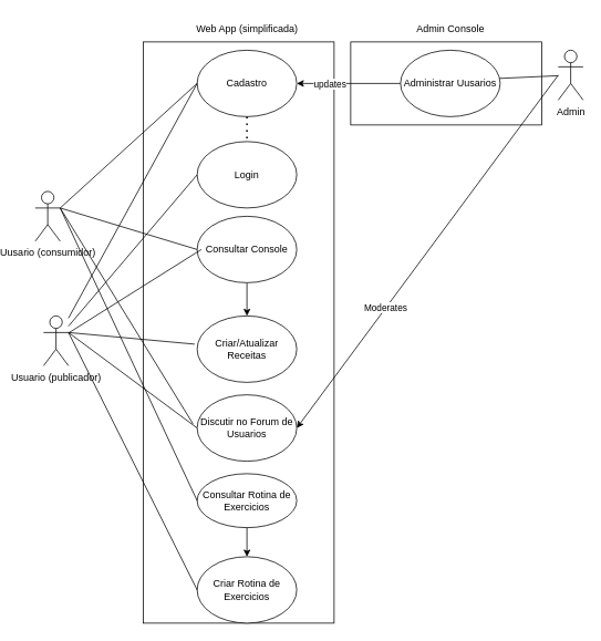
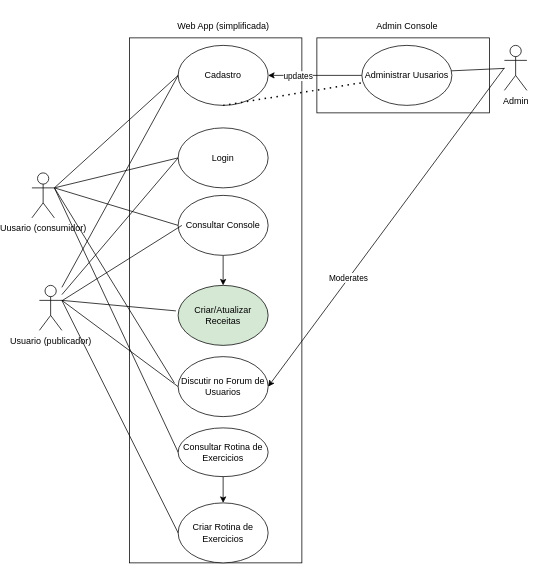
- <mxCell id="21" value="" style="endArrow=none;dashed=1;html=1;dashPattern=1 3;strokeWidth=2;rounded=0;exitX=0.5;exitY=1;exitDx=0;exitDy=0;entryX=0.5;entryY=0;entryDx=0;entryDy=0;" edge="1" parent="1" source="15" target="16"><mxGeometry width="50" height="50" relative="1" as="geometry"><mxPoint x="300" y="320" as="sourcePoint" /><mxPoint x="350" y="270" as="targetPoint" /></mxGeometry></mxCell>
+ <mxCell id="21" value="" style="endArrow=none;dashed=1;html=1;dashPattern=1 3;strokeWidth=2;rounded=0;exitX=0.5;exitY=1;exitDx=0;exitDy=0;" edge="1" parent="1" source="15" target="14"><mxGeometry width="50" height="50" relative="1" as="geometry"><mxPoint x="300" y="320" as="sourcePoint" /><mxPoint x="350" y="270" as="targetPoint" /></mxGeometry></mxCell>
+ <mxCell id="22" value="" style="endArrow=none;html=1;rounded=0;entryX=0;entryY=0.5;entryDx=0;entryDy=0;exitX=1;exitY=0.333;exitDx=0;exitDy=0;exitPerimeter=0;" edge="1" parent="1" source="2" target="16"><mxGeometry width="50" height="50" relative="1" as="geometry"><mxPoint x="110" y="110" as="sourcePoint" /><mxPoint x="350" y="270" as="targetPoint" /></mxGeometry></mxCell>
- <mxCell id="18" value="Criar/Atualizar Receitas" style="ellipse;whiteSpace=wrap;html=1;" vertex="1" parent="1"><mxGeometry x="215" y="380" width="120" height="80" as="geometry" /></mxCell>
+ <mxCell id="18" value="Criar/Atualizar Receitas" style="ellipse;whiteSpace=wrap;html=1;fillColor=#d5e8d4;" vertex="1" parent="1"><mxGeometry x="215" y="380" width="120" height="80" as="geometry" /></mxCell>
